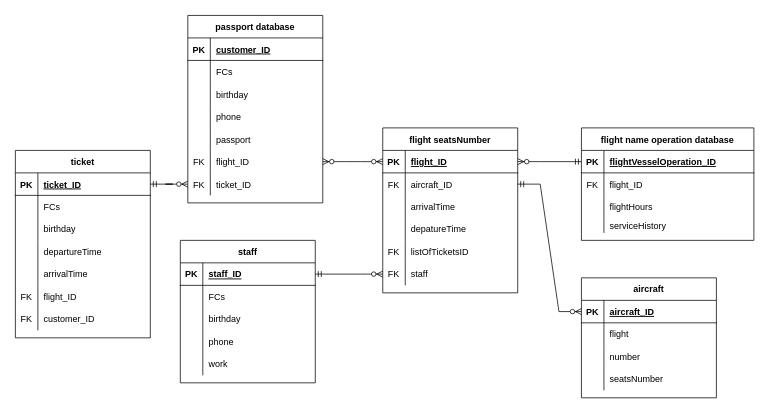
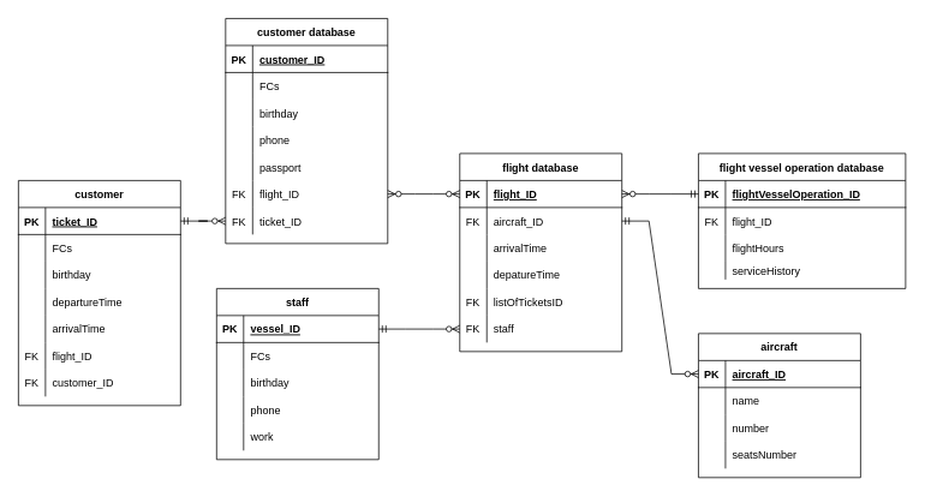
- <mxCell id="2" value="passport database" style="shape=table;startSize=30;container=1;collapsible=1;childLayout=tableLayout;fixedRows=1;rowLines=0;fontStyle=1;align=center;resizeLast=1;" vertex="1" parent="1"><mxGeometry x="250" y="20" width="180" height="250" as="geometry" /></mxCell>
+ <mxCell id="2" value="customer database" style="shape=table;startSize=30;container=1;collapsible=1;childLayout=tableLayout;fixedRows=1;rowLines=0;fontStyle=1;align=center;resizeLast=1;" vertex="1" parent="1"><mxGeometry x="250" y="20" width="180" height="250" as="geometry" /></mxCell>
- <mxCell id="24" value="flight seatsNumber" style="shape=table;startSize=30;container=1;collapsible=1;childLayout=tableLayout;fixedRows=1;rowLines=0;fontStyle=1;align=center;resizeLast=1;" vertex="1" parent="1"><mxGeometry x="510" y="170" width="180" height="220" as="geometry" /></mxCell>
+ <mxCell id="24" value="flight database" style="shape=table;startSize=30;container=1;collapsible=1;childLayout=tableLayout;fixedRows=1;rowLines=0;fontStyle=1;align=center;resizeLast=1;" vertex="1" parent="1"><mxGeometry x="510" y="170" width="180" height="220" as="geometry" /></mxCell>
- <mxCell id="43" value="flight name operation database" style="shape=table;startSize=30;container=1;collapsible=1;childLayout=tableLayout;fixedRows=1;rowLines=0;fontStyle=1;align=center;resizeLast=1;" vertex="1" parent="1"><mxGeometry x="775" y="170" width="230" height="150" as="geometry" /></mxCell>
+ <mxCell id="43" value="flight vessel operation database" style="shape=table;startSize=30;container=1;collapsible=1;childLayout=tableLayout;fixedRows=1;rowLines=0;fontStyle=1;align=center;resizeLast=1;" vertex="1" parent="1"><mxGeometry x="775" y="170" width="230" height="150" as="geometry" /></mxCell>
- <mxCell id="85" value="ticket" style="shape=table;startSize=30;container=1;collapsible=1;childLayout=tableLayout;fixedRows=1;rowLines=0;fontStyle=1;align=center;resizeLast=1;" vertex="1" parent="1"><mxGeometry x="20" y="200" width="180" height="250" as="geometry" /></mxCell>
+ <mxCell id="85" value="customer" style="shape=table;startSize=30;container=1;collapsible=1;childLayout=tableLayout;fixedRows=1;rowLines=0;fontStyle=1;align=center;resizeLast=1;" vertex="1" parent="1"><mxGeometry x="20" y="200" width="180" height="250" as="geometry" /></mxCell>
- <mxCell id="72" value="staff_ID" style="shape=partialRectangle;connectable=0;fillColor=none;top=0;left=0;bottom=0;right=0;align=left;spacingLeft=6;fontStyle=5;overflow=hidden;" vertex="1" parent="70"><mxGeometry x="30" width="150" height="30" as="geometry"><mxRectangle width="150" height="30" as="alternateBounds" /></mxGeometry></mxCell>
+ <mxCell id="72" value="vessel_ID" style="shape=partialRectangle;connectable=0;fillColor=none;top=0;left=0;bottom=0;right=0;align=left;spacingLeft=6;fontStyle=5;overflow=hidden;" vertex="1" parent="70"><mxGeometry x="30" width="150" height="30" as="geometry"><mxRectangle width="150" height="30" as="alternateBounds" /></mxGeometry></mxCell>
- <mxCell id="62" value="flight" style="shape=partialRectangle;connectable=0;fillColor=none;top=0;left=0;bottom=0;right=0;align=left;spacingLeft=6;overflow=hidden;" vertex="1" parent="60"><mxGeometry x="30" width="150" height="30" as="geometry"><mxRectangle width="150" height="30" as="alternateBounds" /></mxGeometry></mxCell>
+ <mxCell id="62" value="name" style="shape=partialRectangle;connectable=0;fillColor=none;top=0;left=0;bottom=0;right=0;align=left;spacingLeft=6;overflow=hidden;" vertex="1" parent="60"><mxGeometry x="30" width="150" height="30" as="geometry"><mxRectangle width="150" height="30" as="alternateBounds" /></mxGeometry></mxCell>
